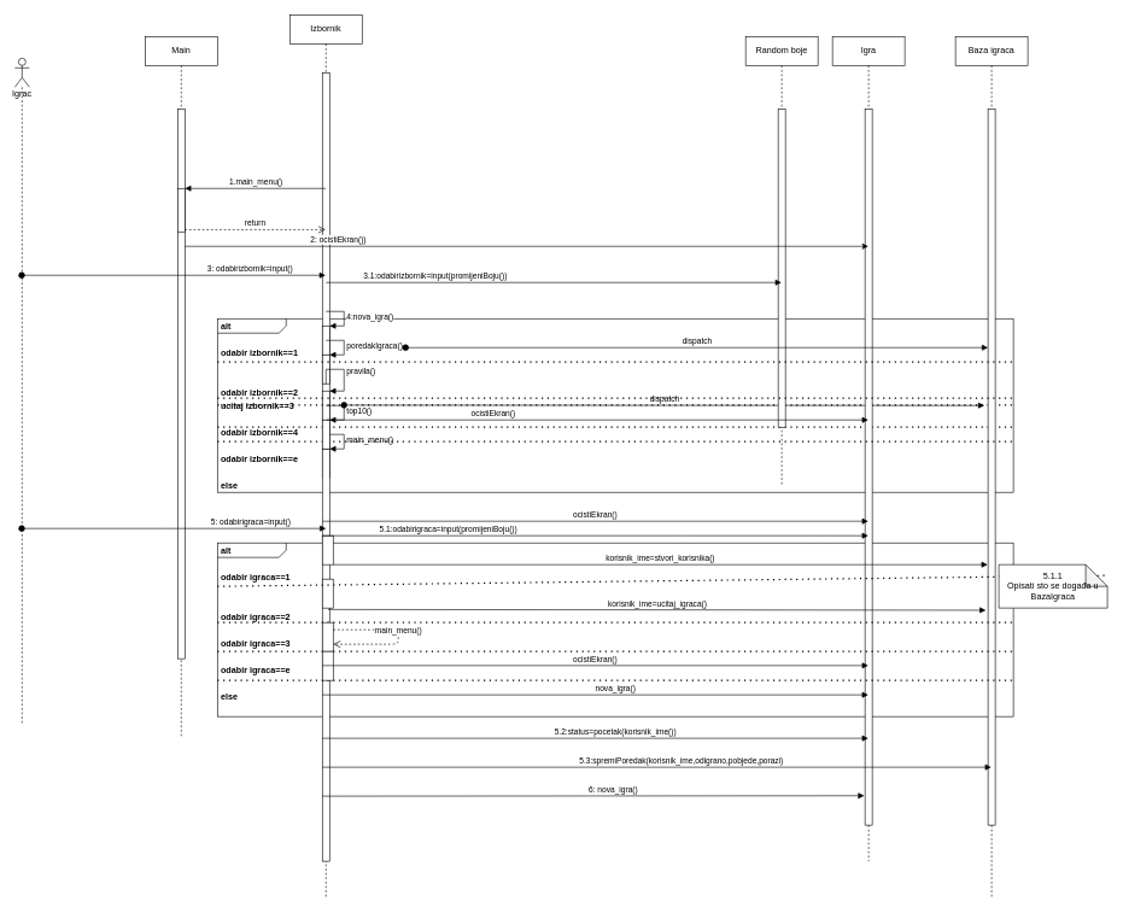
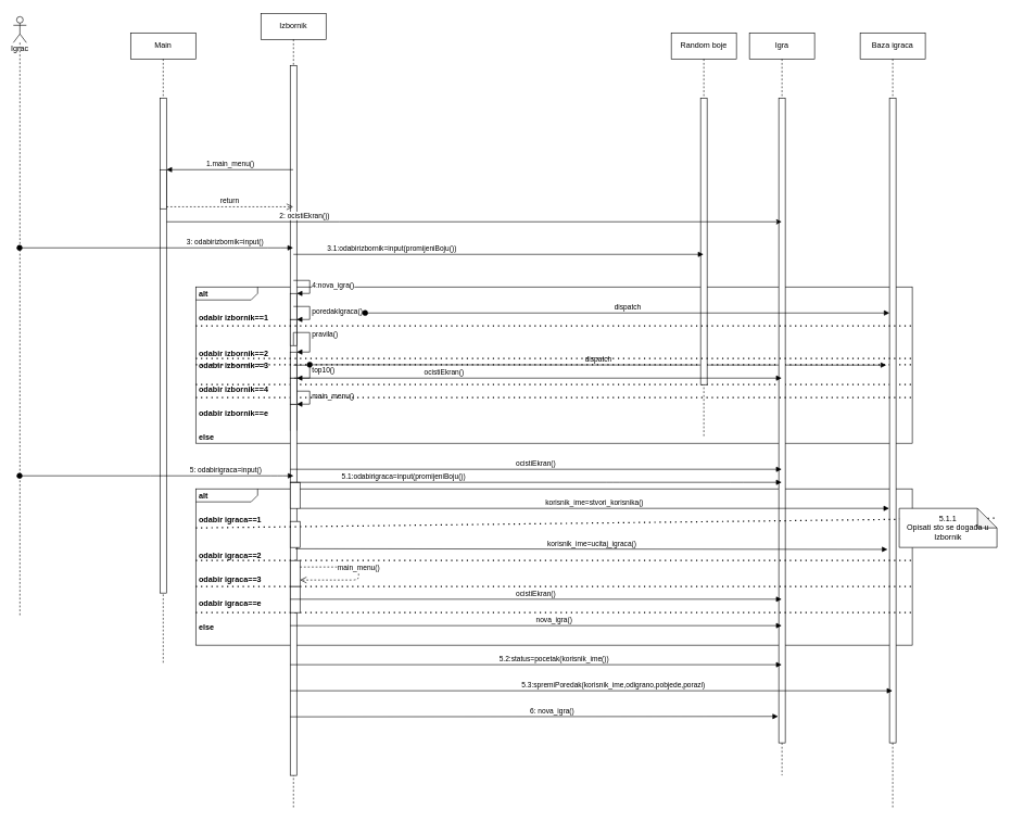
- <mxCell id="3" value="&lt;p style=&quot;margin: 4px 0px 0px 5px&quot;&gt;&lt;b&gt;alt&amp;nbsp;&lt;/b&gt;&lt;/p&gt;&lt;p style=&quot;margin: 4px 0px 0px 5px&quot;&gt;&lt;b&gt;&lt;br&gt;&lt;/b&gt;&lt;/p&gt;&lt;p style=&quot;margin: 4px 0px 0px 5px&quot;&gt;&lt;b&gt;odabir izbornik==1&lt;/b&gt;&lt;/p&gt;&lt;div&gt;&lt;p style=&quot;margin: 4px 0px 0px 5px&quot;&gt;&lt;br&gt;&lt;/p&gt;&lt;p style=&quot;margin: 4px 0px 0px 5px&quot;&gt;&lt;b&gt;&lt;br&gt;&lt;/b&gt;&lt;/p&gt;&lt;p style=&quot;margin: 4px 0px 0px 5px&quot;&gt;&lt;b&gt;odabir izbornik==&lt;/b&gt;&lt;b&gt;2&lt;/b&gt;&lt;/p&gt;&lt;p style=&quot;margin: 4px 0px 0px 5px&quot;&gt;&lt;b&gt;ucitaj izbornik==3&lt;/b&gt;&lt;br&gt;&lt;/p&gt;&lt;/div&gt;&lt;div&gt;&lt;p style=&quot;margin: 4px 0px 0px 5px&quot;&gt;&lt;b&gt;&lt;br&gt;&lt;/b&gt;&lt;/p&gt;&lt;p style=&quot;margin: 4px 0px 0px 5px&quot;&gt;&lt;b&gt;odabir izbornik==4&lt;/b&gt;&lt;/p&gt;&lt;/div&gt;&lt;div&gt;&lt;p style=&quot;margin: 4px 0px 0px 5px&quot;&gt;&lt;b&gt;&lt;br&gt;&lt;/b&gt;&lt;/p&gt;&lt;p style=&quot;margin: 4px 0px 0px 5px&quot;&gt;&lt;b&gt;odabir izbornik==e&lt;/b&gt;&lt;br&gt;&lt;/p&gt;&lt;p style=&quot;margin: 4px 0px 0px 5px&quot;&gt;&lt;b&gt;&lt;br&gt;&lt;/b&gt;&lt;/p&gt;&lt;p style=&quot;margin: 4px 0px 0px 5px&quot;&gt;&lt;b&gt;else&lt;/b&gt;&lt;/p&gt;&lt;/div&gt;&lt;div&gt;&lt;b&gt;&lt;br&gt;&lt;/b&gt;&lt;/div&gt;" style="html=1;shape=mxgraph.sysml.package;overflow=fill;labelX=95;align=left;spacingLeft=5;verticalAlign=top;spacingTop=-3;" parent="1" vertex="1"><mxGeometry x="300" y="440" width="1100" height="240" as="geometry" /></mxCell>
+ <mxCell id="3" value="&lt;p style=&quot;margin: 4px 0px 0px 5px&quot;&gt;&lt;b&gt;alt&amp;nbsp;&lt;/b&gt;&lt;/p&gt;&lt;p style=&quot;margin: 4px 0px 0px 5px&quot;&gt;&lt;b&gt;&lt;br&gt;&lt;/b&gt;&lt;/p&gt;&lt;p style=&quot;margin: 4px 0px 0px 5px&quot;&gt;&lt;b&gt;odabir izbornik==1&lt;/b&gt;&lt;/p&gt;&lt;div&gt;&lt;p style=&quot;margin: 4px 0px 0px 5px&quot;&gt;&lt;br&gt;&lt;/p&gt;&lt;p style=&quot;margin: 4px 0px 0px 5px&quot;&gt;&lt;b&gt;&lt;br&gt;&lt;/b&gt;&lt;/p&gt;&lt;p style=&quot;margin: 4px 0px 0px 5px&quot;&gt;&lt;b&gt;odabir izbornik==&lt;/b&gt;&lt;b&gt;2&lt;/b&gt;&lt;/p&gt;&lt;p style=&quot;margin: 4px 0px 0px 5px&quot;&gt;&lt;b&gt;odabir izbornik==3&lt;/b&gt;&lt;br&gt;&lt;/p&gt;&lt;/div&gt;&lt;div&gt;&lt;p style=&quot;margin: 4px 0px 0px 5px&quot;&gt;&lt;b&gt;&lt;br&gt;&lt;/b&gt;&lt;/p&gt;&lt;p style=&quot;margin: 4px 0px 0px 5px&quot;&gt;&lt;b&gt;odabir izbornik==4&lt;/b&gt;&lt;/p&gt;&lt;/div&gt;&lt;div&gt;&lt;p style=&quot;margin: 4px 0px 0px 5px&quot;&gt;&lt;b&gt;&lt;br&gt;&lt;/b&gt;&lt;/p&gt;&lt;p style=&quot;margin: 4px 0px 0px 5px&quot;&gt;&lt;b&gt;odabir izbornik==e&lt;/b&gt;&lt;br&gt;&lt;/p&gt;&lt;p style=&quot;margin: 4px 0px 0px 5px&quot;&gt;&lt;b&gt;&lt;br&gt;&lt;/b&gt;&lt;/p&gt;&lt;p style=&quot;margin: 4px 0px 0px 5px&quot;&gt;&lt;b&gt;else&lt;/b&gt;&lt;/p&gt;&lt;/div&gt;&lt;div&gt;&lt;b&gt;&lt;br&gt;&lt;/b&gt;&lt;/div&gt;" style="html=1;shape=mxgraph.sysml.package;overflow=fill;labelX=95;align=left;spacingLeft=5;verticalAlign=top;spacingTop=-3;" parent="1" vertex="1"><mxGeometry x="300" y="440" width="1100" height="240" as="geometry" /></mxCell>
- <mxCell id="32" value="Igrac" style="shape=umlLifeline;participant=umlActor;perimeter=lifelinePerimeter;whiteSpace=wrap;html=1;container=1;collapsible=0;recursiveResize=0;verticalAlign=top;spacingTop=36;outlineConnect=0;size=40;" parent="1" vertex="1"><mxGeometry x="20" y="80" width="20" height="920" as="geometry" /></mxCell>
+ <mxCell id="32" value="Igrac" style="shape=umlLifeline;participant=umlActor;perimeter=lifelinePerimeter;whiteSpace=wrap;html=1;container=1;collapsible=0;recursiveResize=0;verticalAlign=top;spacingTop=36;outlineConnect=0;size=40;" parent="1" vertex="1"><mxGeometry x="20" y="25" width="20" height="920" as="geometry" /></mxCell>
- <mxCell id="62" value="5.1.1&lt;br&gt;Opisati sto se događa u BazaIgraca" style="shape=note;whiteSpace=wrap;html=1;backgroundOutline=1;darkOpacity=0.05;" parent="1" vertex="1"><mxGeometry x="1380" y="780" width="150" height="60" as="geometry" /></mxCell>
+ <mxCell id="62" value="5.1.1&lt;br&gt;Opisati sto se događa u Izbornik" style="shape=note;whiteSpace=wrap;html=1;backgroundOutline=1;darkOpacity=0.05;" parent="1" vertex="1"><mxGeometry x="1380" y="780" width="150" height="60" as="geometry" /></mxCell>
